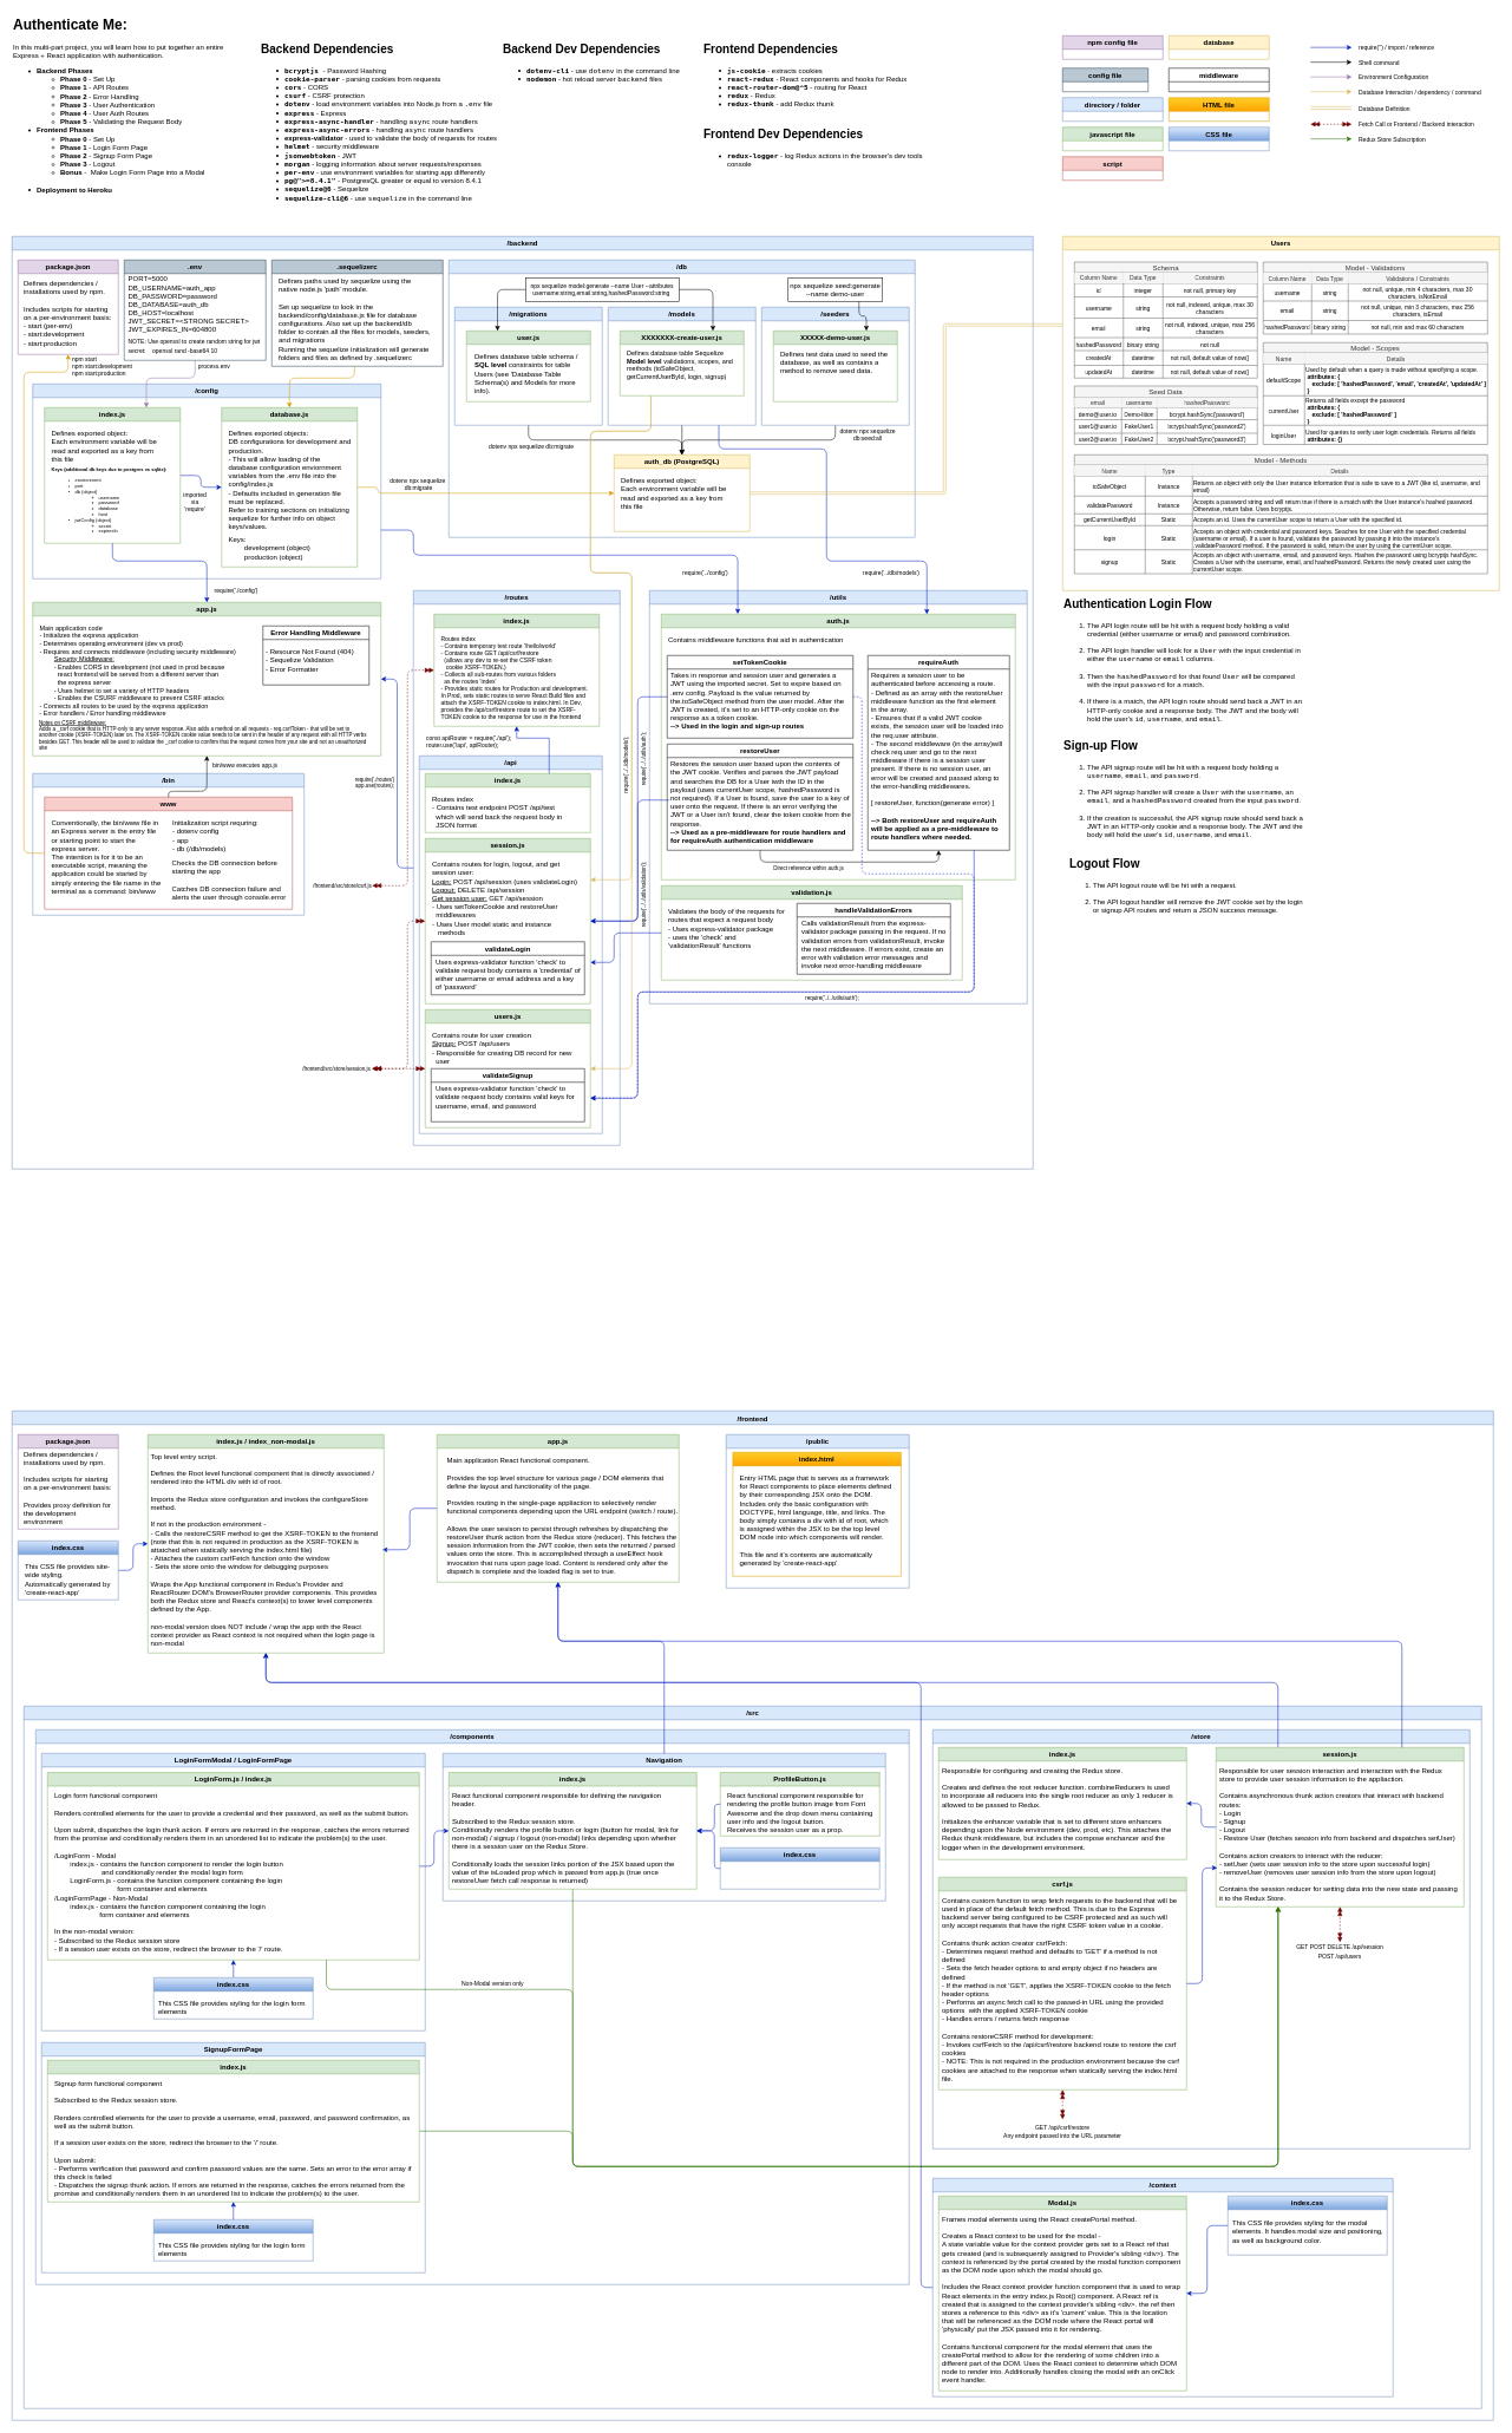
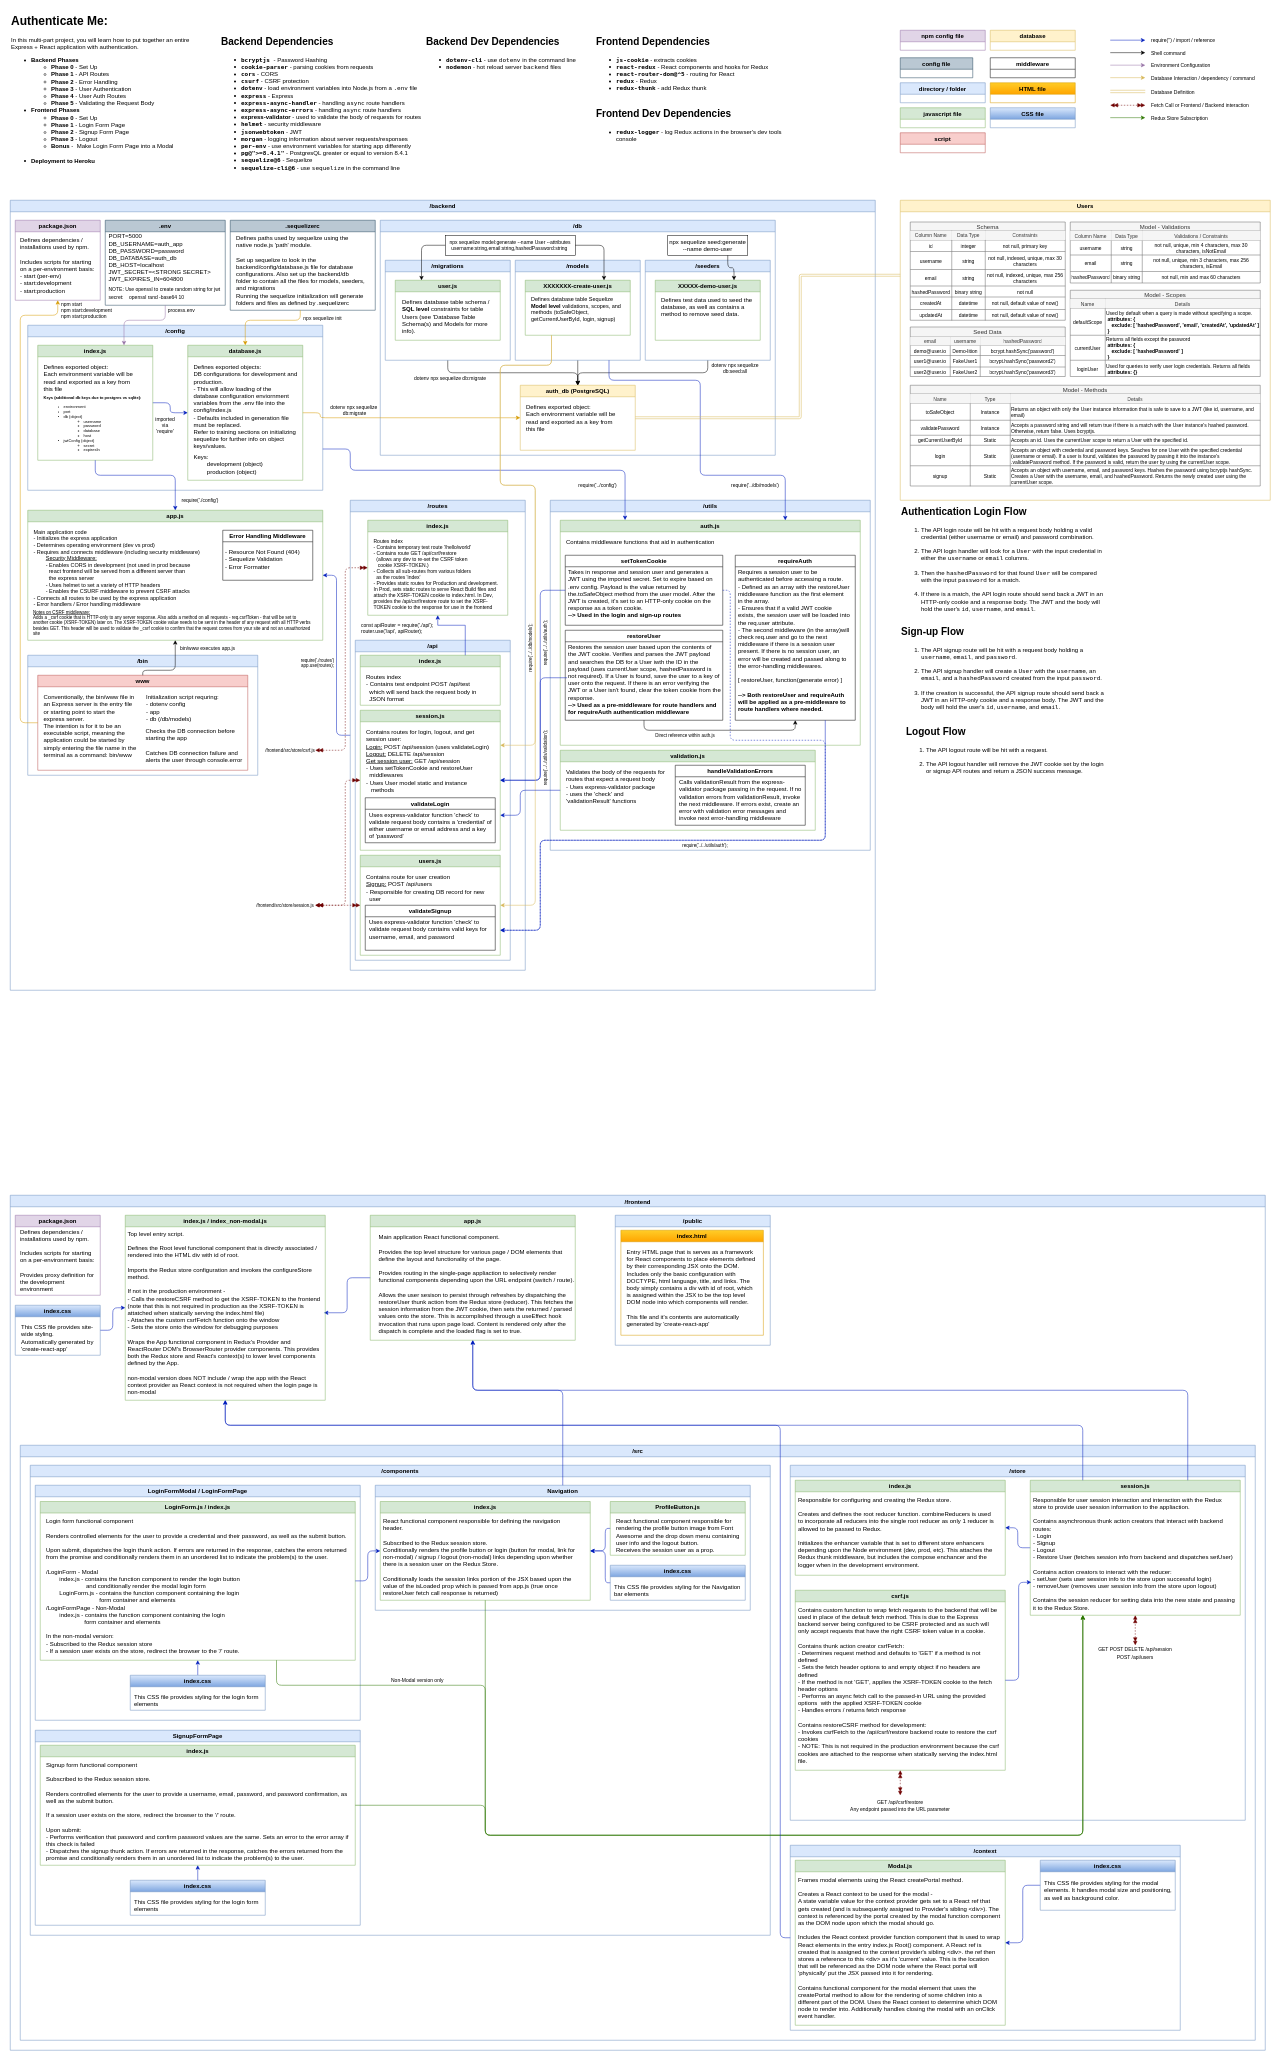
+ <mxCell id="42" value="npx sequelize init" style="text;html=1;align=center;verticalAlign=middle;whiteSpace=wrap;rounded=0;fontSize=10;" parent="5" vertex="1"><mxGeometry x="570" y="220" width="110" height="30" as="geometry" /></mxCell>
+ <mxCell id="260" value="This CSS file provides styling for the Navigation bar elements" style="text;html=1;align=left;verticalAlign=middle;whiteSpace=wrap;rounded=0;" vertex="1" parent="259"><mxGeometry x="5.75" y="30" width="258.5" height="40" as="geometry" /></mxCell>
